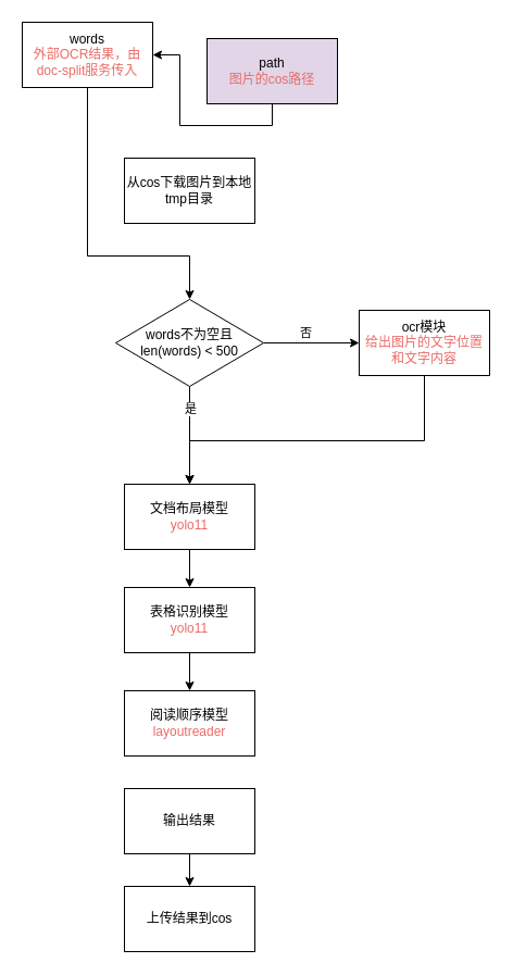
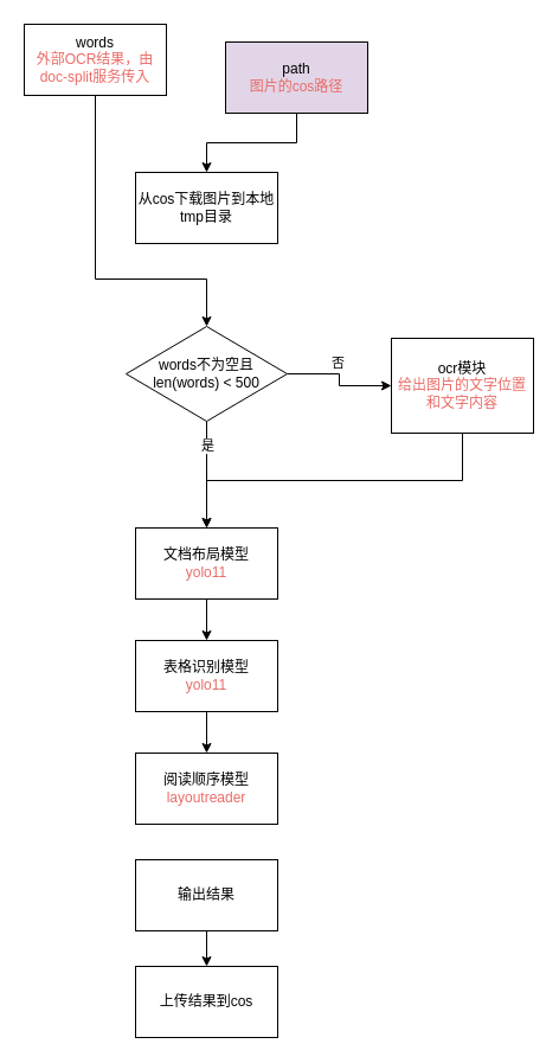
- <mxCell id="4" style="edgeStyle=orthogonalEdgeStyle;rounded=0;orthogonalLoop=1;jettySize=auto;html=1;exitX=0.5;exitY=1;exitDx=0;exitDy=0;" edge="1" parent="1" source="5" target="3"><mxGeometry relative="1" as="geometry" /></mxCell>
+ <mxCell id="4" style="edgeStyle=orthogonalEdgeStyle;rounded=0;orthogonalLoop=1;jettySize=auto;html=1;exitX=0.5;exitY=1;exitDx=0;exitDy=0;entryX=0.5;entryY=0;entryDx=0;entryDy=0;" edge="1" parent="1" source="5" target="8"><mxGeometry relative="1" as="geometry" /></mxCell>
- <mxCell id="7" value="ocr模块&lt;div&gt;&lt;font style=&quot;color: rgb(234, 107, 102);&quot;&gt;给出图片的文字位置和文字内容&lt;/font&gt;&lt;/div&gt;" style="rounded=0;whiteSpace=wrap;html=1;" vertex="1" parent="1"><mxGeometry x="330" y="285" width="120" height="60" as="geometry" /></mxCell>
+ <mxCell id="7" value="ocr模块&lt;div&gt;&lt;font style=&quot;color: rgb(234, 107, 102);&quot;&gt;给出图片的文字位置和文字内容&lt;/font&gt;&lt;/div&gt;" style="rounded=0;whiteSpace=wrap;html=1;" vertex="1" parent="1"><mxGeometry x="330" y="285" width="120" height="80" as="geometry" /></mxCell>
